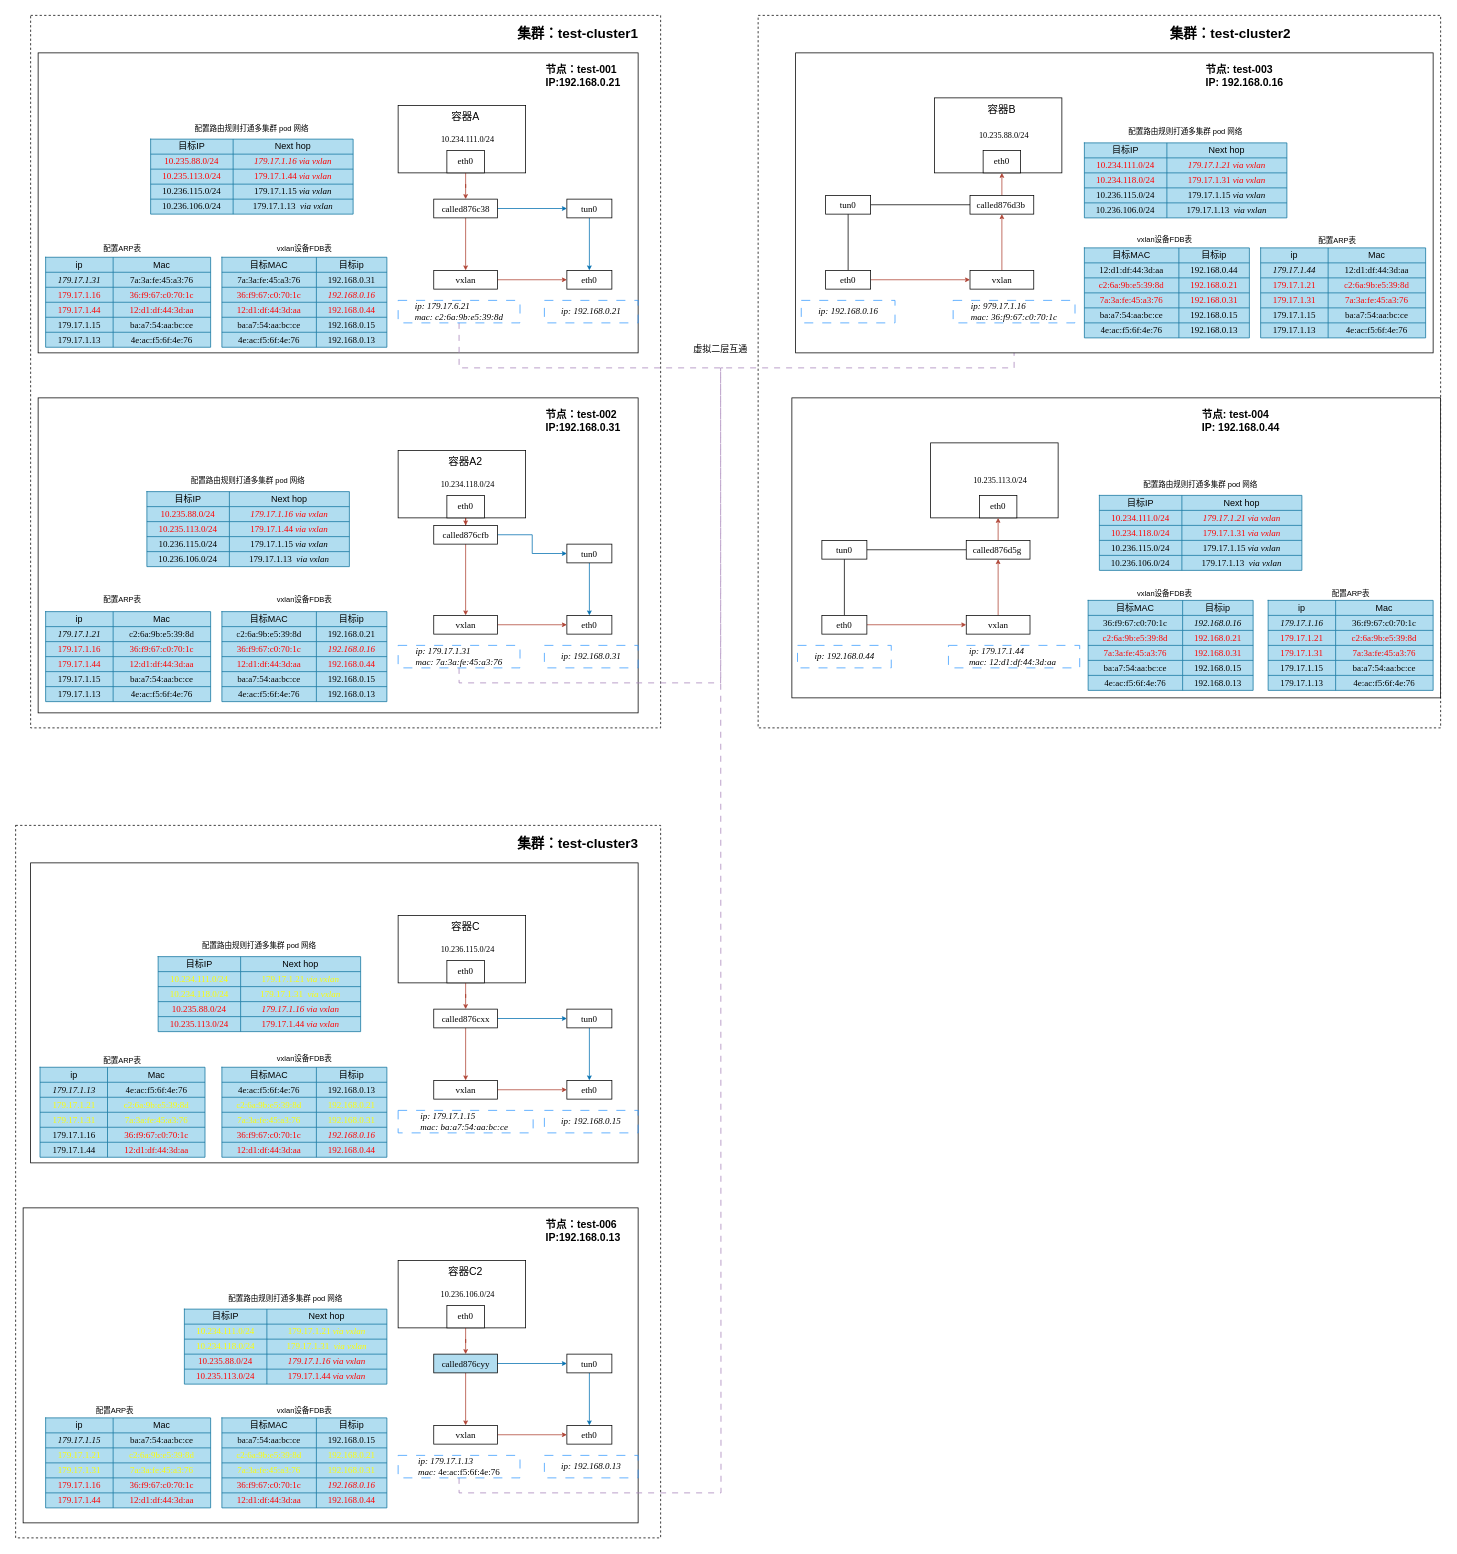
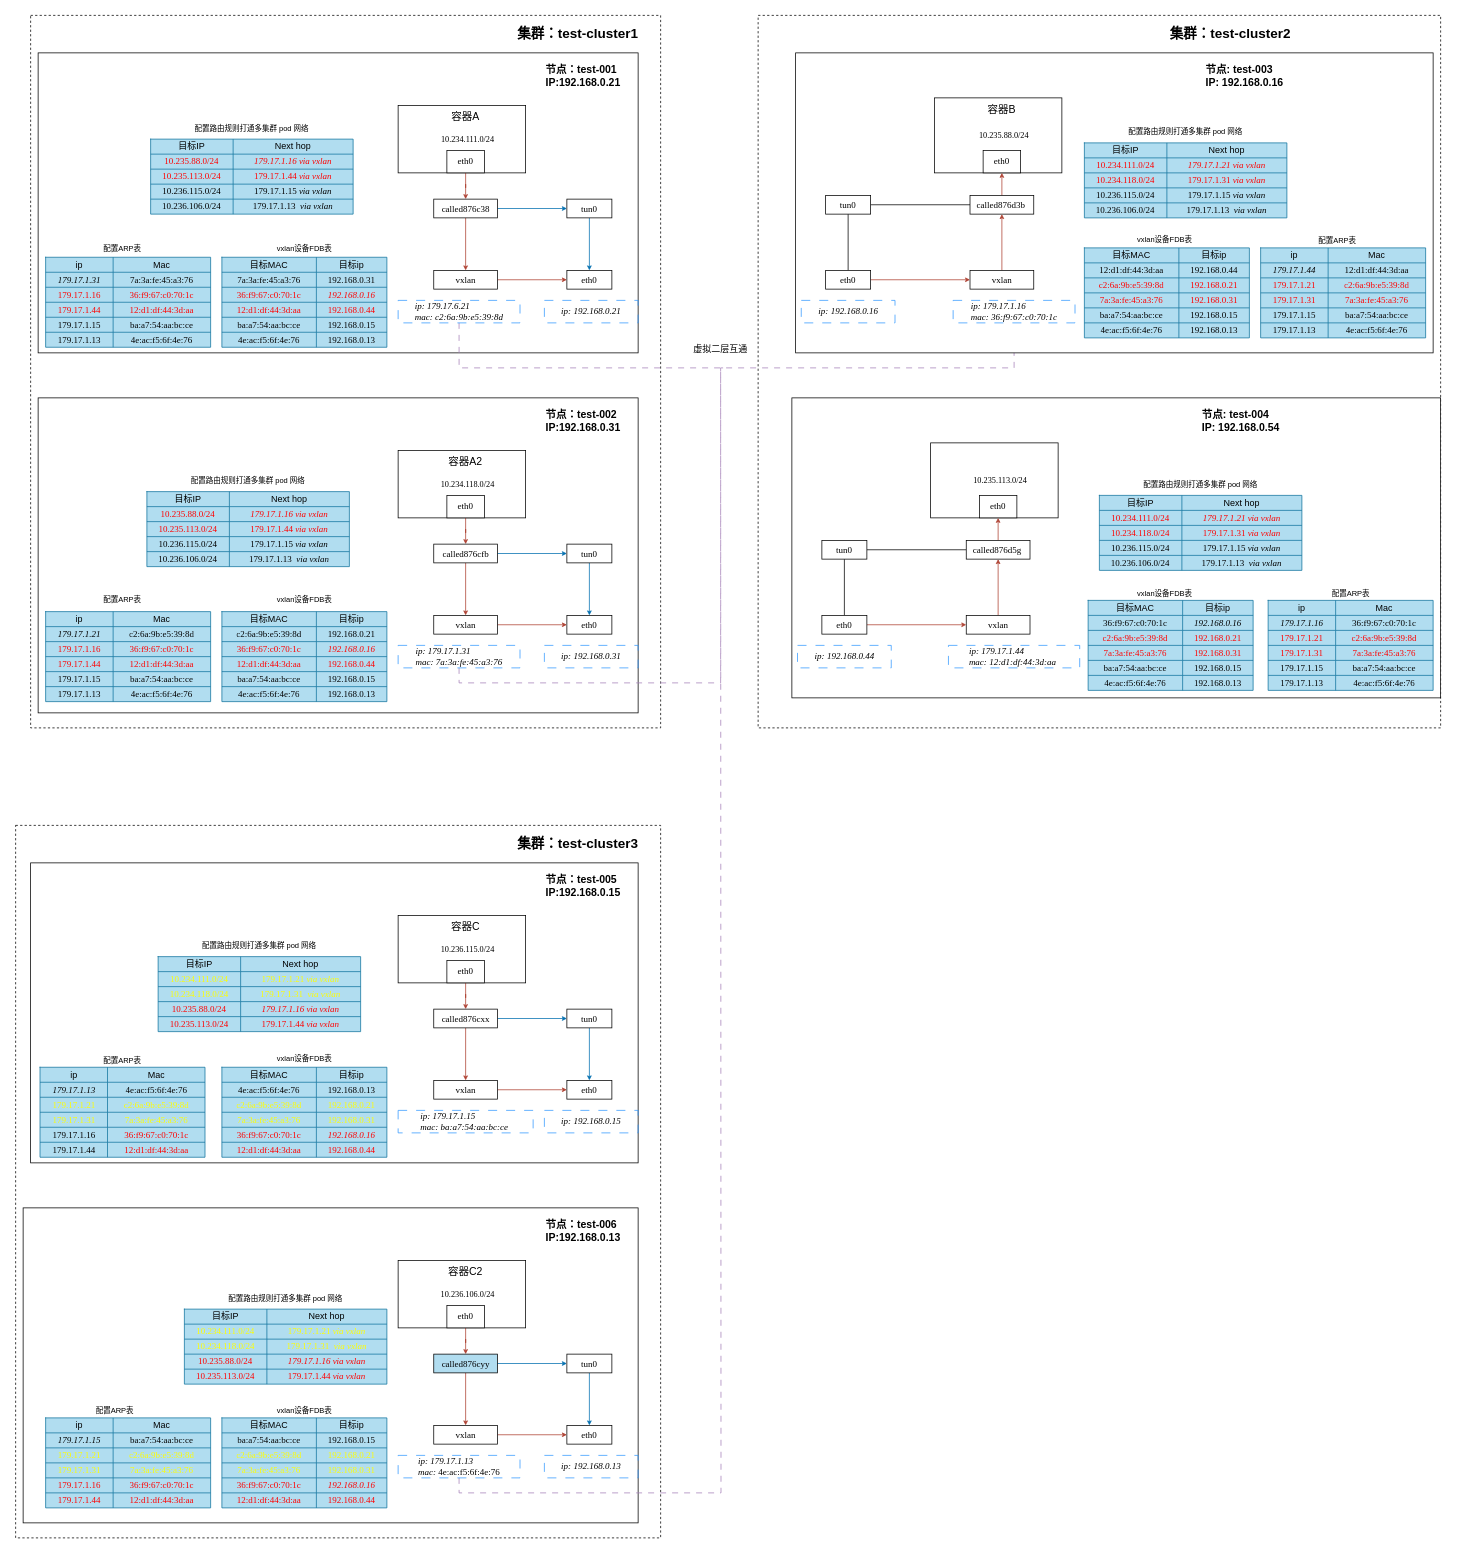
- <mxCell id="36" value="&lt;div style=&quot;text-align: left;&quot;&gt;&lt;span style=&quot;background-color: initial;&quot;&gt;&lt;font face=&quot;Verdana&quot;&gt;&lt;i&gt;ip:&amp;nbsp;&lt;/i&gt;&lt;/font&gt;&lt;/span&gt;&lt;span style=&quot;background-color: initial; text-align: center;&quot;&gt;&lt;font face=&quot;Verdana&quot;&gt;&lt;i&gt;979.17.1.16&lt;/i&gt;&lt;/font&gt;&lt;/span&gt;&lt;/div&gt;&lt;div style=&quot;text-align: left;&quot;&gt;&lt;font face=&quot;Verdana&quot;&gt;&lt;i&gt;mac:&amp;nbsp;&lt;/i&gt;&lt;/font&gt;&lt;span style=&quot;background-color: initial; text-align: center;&quot;&gt;&lt;font face=&quot;Verdana&quot;&gt;&lt;i&gt;36:f9:67:c0:70:1c&lt;/i&gt;&lt;/font&gt;&lt;/span&gt;&lt;br&gt;&lt;/div&gt;" style="text;html=1;align=center;verticalAlign=middle;whiteSpace=wrap;rounded=0;strokeColor=#3399FF;dashed=1;dashPattern=12 12;" vertex="1" parent="1"><mxGeometry x="1270" y="400" width="162.5" height="30" as="geometry" /></mxCell>
+ <mxCell id="36" value="&lt;div style=&quot;text-align: left;&quot;&gt;&lt;span style=&quot;background-color: initial;&quot;&gt;&lt;font face=&quot;Verdana&quot;&gt;&lt;i&gt;ip:&amp;nbsp;&lt;/i&gt;&lt;/font&gt;&lt;/span&gt;&lt;span style=&quot;background-color: initial; text-align: center;&quot;&gt;&lt;font face=&quot;Verdana&quot;&gt;&lt;i&gt;179.17.1.16&lt;/i&gt;&lt;/font&gt;&lt;/span&gt;&lt;/div&gt;&lt;div style=&quot;text-align: left;&quot;&gt;&lt;font face=&quot;Verdana&quot;&gt;&lt;i&gt;mac:&amp;nbsp;&lt;/i&gt;&lt;/font&gt;&lt;span style=&quot;background-color: initial; text-align: center;&quot;&gt;&lt;font face=&quot;Verdana&quot;&gt;&lt;i&gt;36:f9:67:c0:70:1c&lt;/i&gt;&lt;/font&gt;&lt;/span&gt;&lt;br&gt;&lt;/div&gt;" style="text;html=1;align=center;verticalAlign=middle;whiteSpace=wrap;rounded=0;strokeColor=#3399FF;dashed=1;dashPattern=12 12;" vertex="1" parent="1"><mxGeometry x="1270" y="400" width="162.5" height="30" as="geometry" /></mxCell>
- <mxCell id="137" value="&lt;font style=&quot;font-size: 14px;&quot;&gt;&lt;b&gt;节点: test-004&lt;br&gt;IP:&amp;nbsp;&lt;/b&gt;&lt;/font&gt;&lt;span style=&quot;font-size: 14px;&quot;&gt;&lt;b&gt;192.168.0.44&lt;/b&gt;&lt;/span&gt;" style="text;html=1;align=left;verticalAlign=middle;whiteSpace=wrap;rounded=0;" vertex="1" parent="1"><mxGeometry x="1600" y="540" width="120" height="40" as="geometry" /></mxCell>
+ <mxCell id="137" value="&lt;font style=&quot;font-size: 14px;&quot;&gt;&lt;b&gt;节点: test-004&lt;br&gt;IP:&amp;nbsp;&lt;/b&gt;&lt;/font&gt;&lt;span style=&quot;font-size: 14px;&quot;&gt;&lt;b&gt;192.168.0.54&lt;/b&gt;&lt;/span&gt;" style="text;html=1;align=left;verticalAlign=middle;whiteSpace=wrap;rounded=0;" vertex="1" parent="1"><mxGeometry x="1600" y="540" width="120" height="40" as="geometry" /></mxCell>
- <mxCell id="87" value="&lt;code&gt;&lt;font face=&quot;Verdana&quot;&gt;called876cfb&lt;/font&gt;&lt;/code&gt;" style="rounded=0;whiteSpace=wrap;html=1;" vertex="1" parent="1"><mxGeometry x="577.5" y="700" width="85" height="25" as="geometry" /></mxCell>
+ <mxCell id="87" value="&lt;code&gt;&lt;font face=&quot;Verdana&quot;&gt;called876cfb&lt;/font&gt;&lt;/code&gt;" style="rounded=0;whiteSpace=wrap;html=1;" vertex="1" parent="1"><mxGeometry x="577.5" y="725" width="85" height="25" as="geometry" /></mxCell>
+ <mxCell id="175" value="&lt;font style=&quot;font-size: 14px;&quot;&gt;&lt;b&gt;节点：test-005&lt;br&gt;IP:192.168.0.15&lt;/b&gt;&lt;/font&gt;" style="text;html=1;align=left;verticalAlign=middle;whiteSpace=wrap;rounded=0;" vertex="1" parent="1"><mxGeometry x="725" y="1160" width="120" height="40" as="geometry" /></mxCell>
